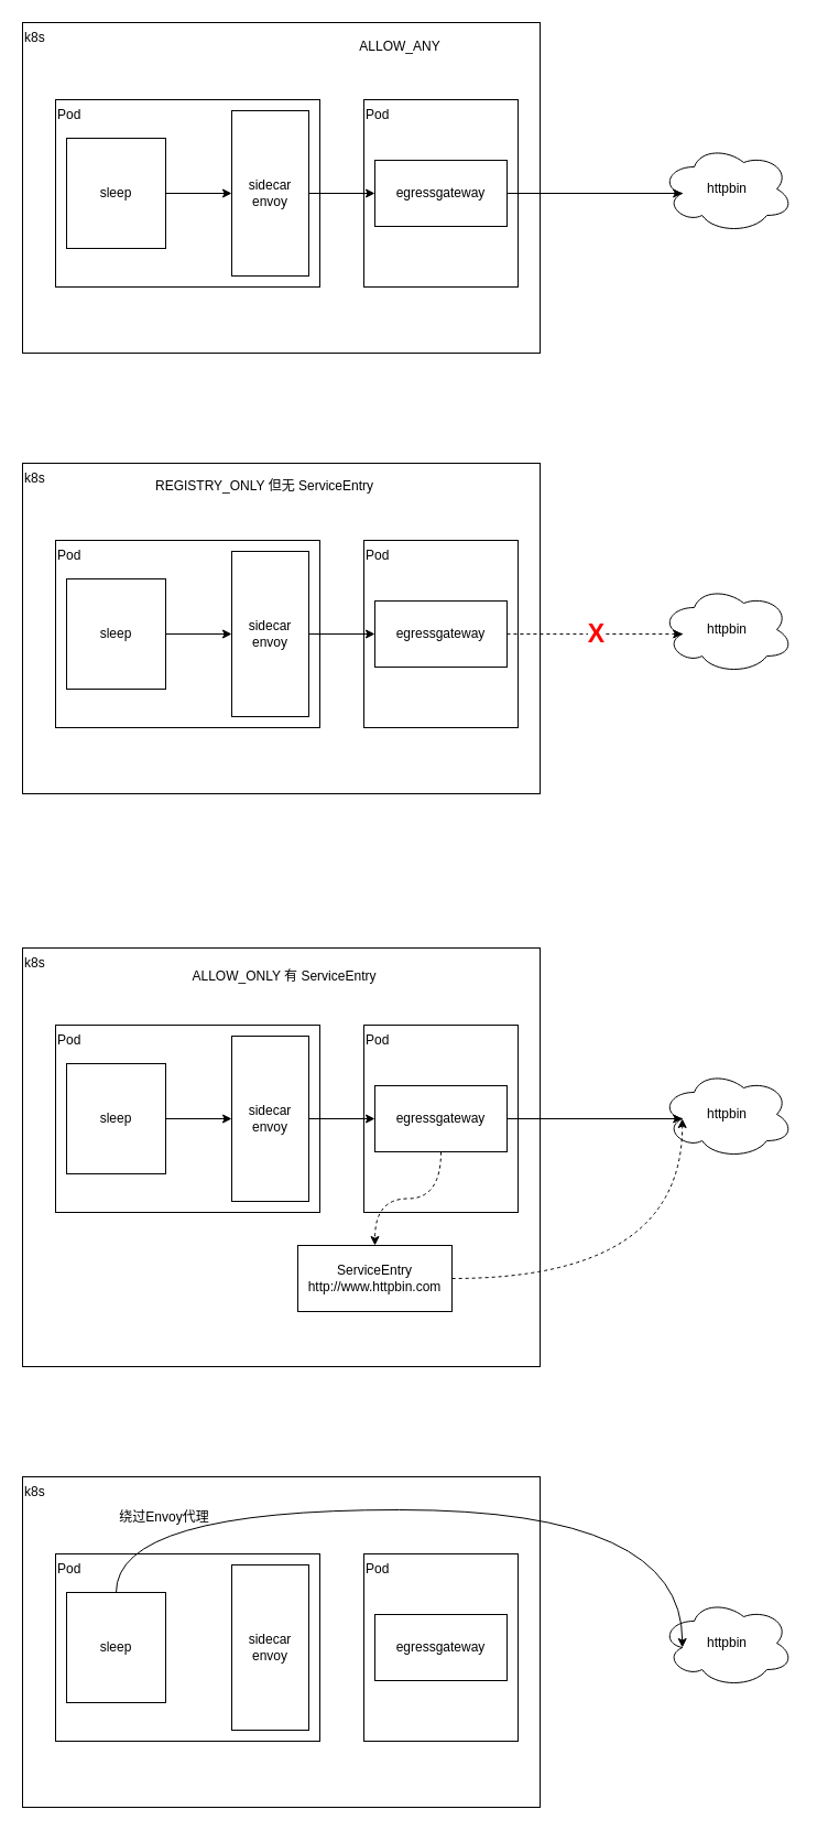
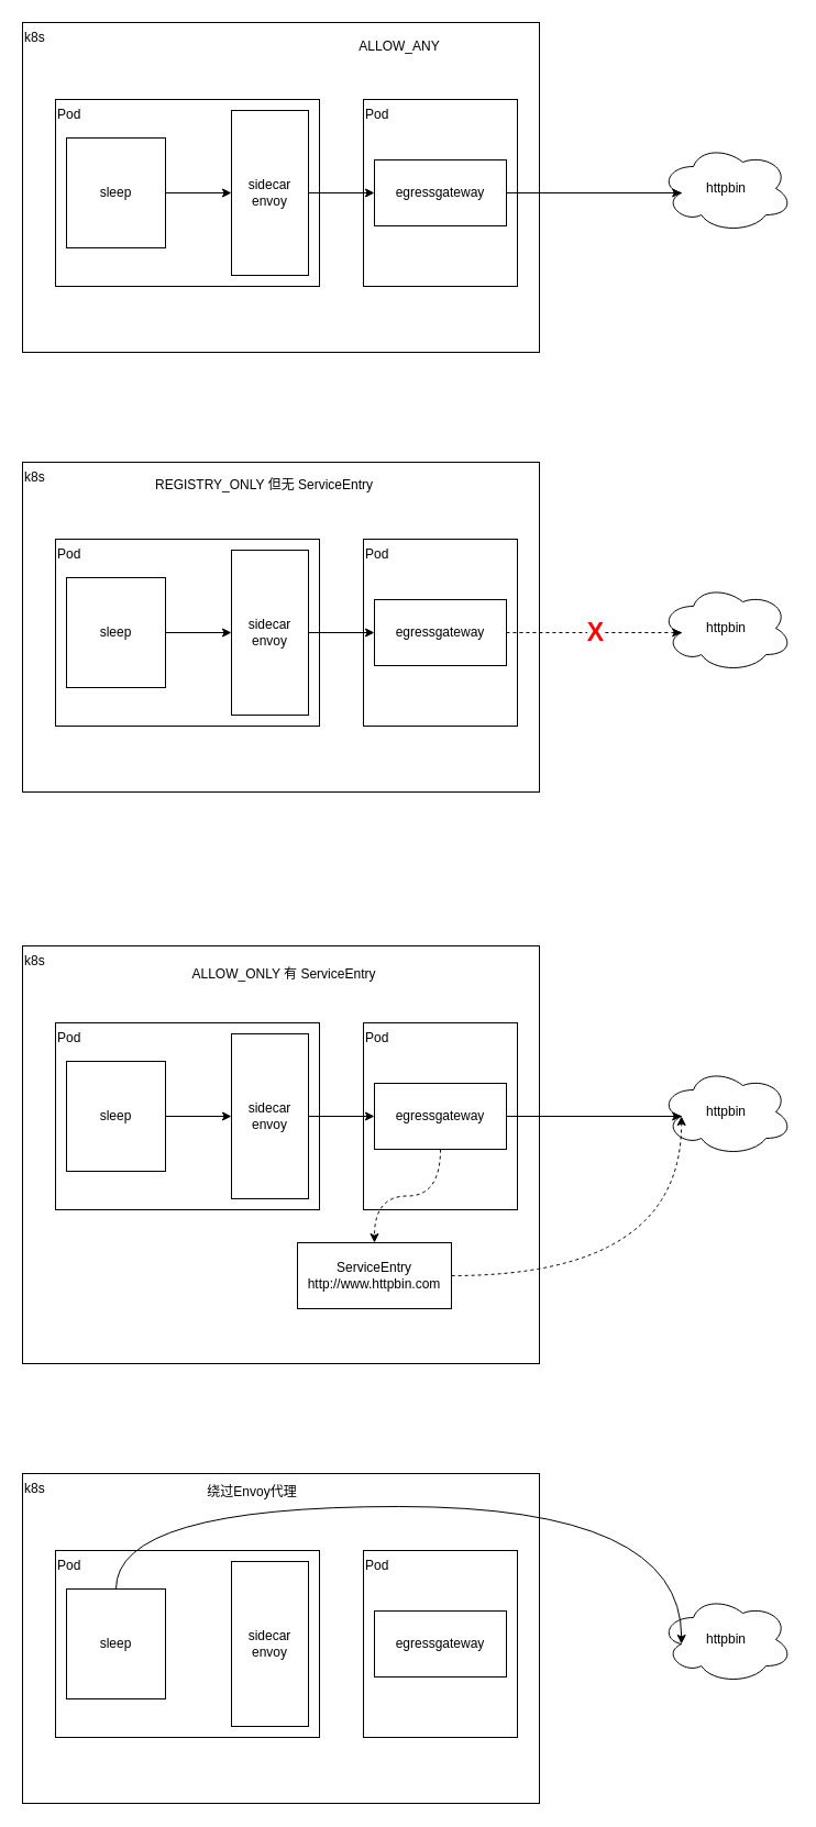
- <mxCell id="47" value="绕过Envoy代理" style="text;html=1;strokeColor=none;fillColor=none;align=center;verticalAlign=middle;whiteSpace=wrap;rounded=0;" vertex="1" parent="1"><mxGeometry x="36" y="1362" width="226" height="30" as="geometry" /></mxCell>
+ <mxCell id="47" value="绕过Envoy代理" style="text;html=1;strokeColor=none;fillColor=none;align=center;verticalAlign=middle;whiteSpace=wrap;rounded=0;" vertex="1" parent="1"><mxGeometry x="116" y="1342" width="226" height="30" as="geometry" /></mxCell>
